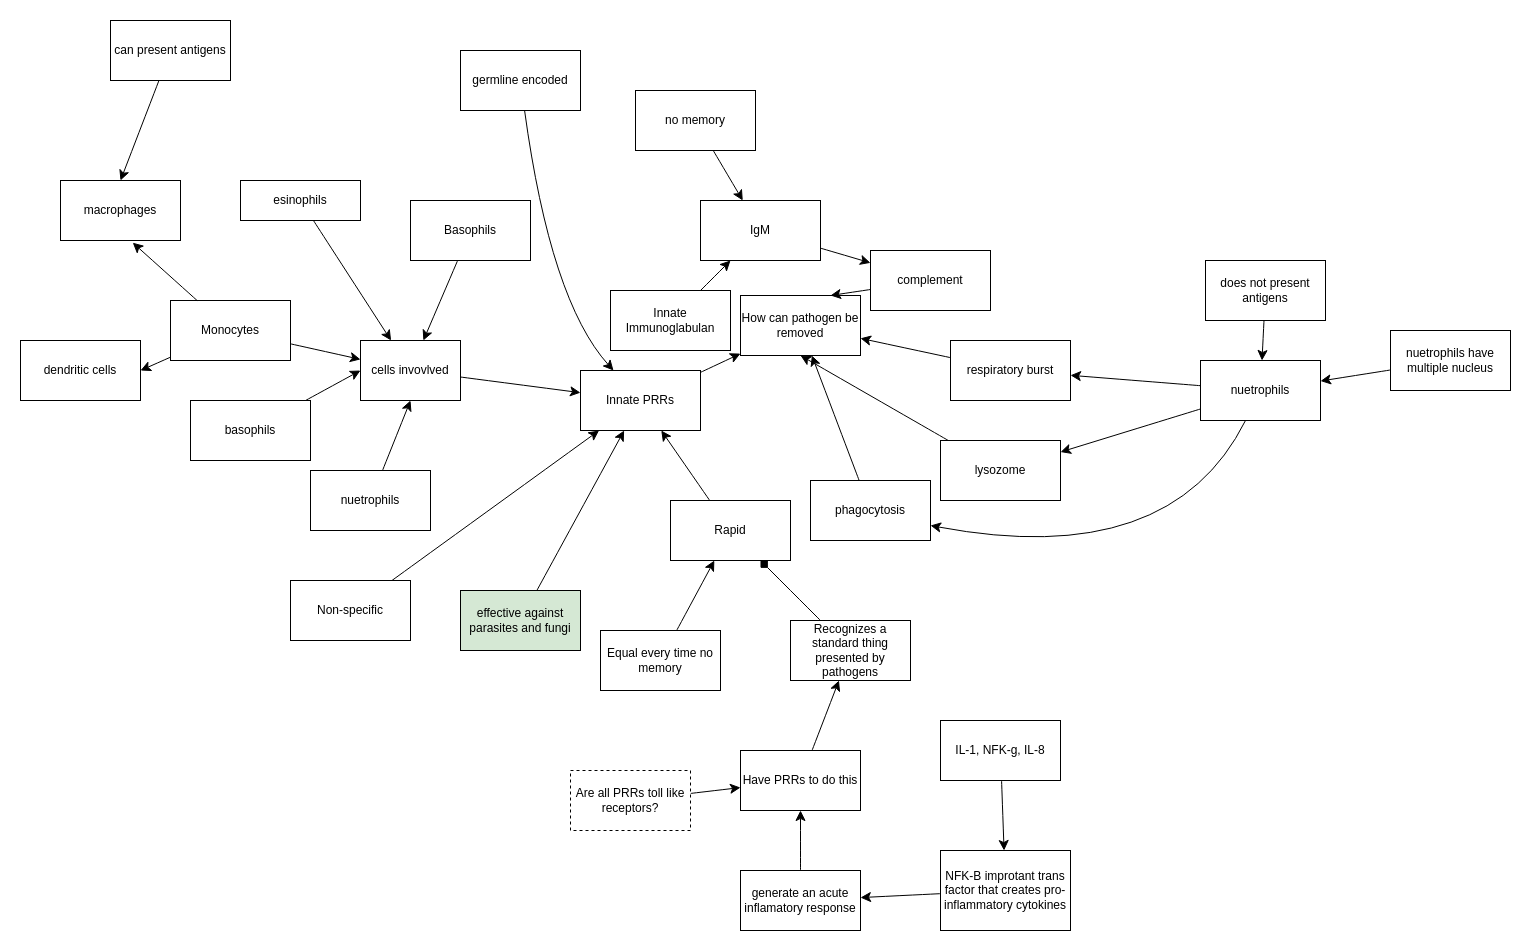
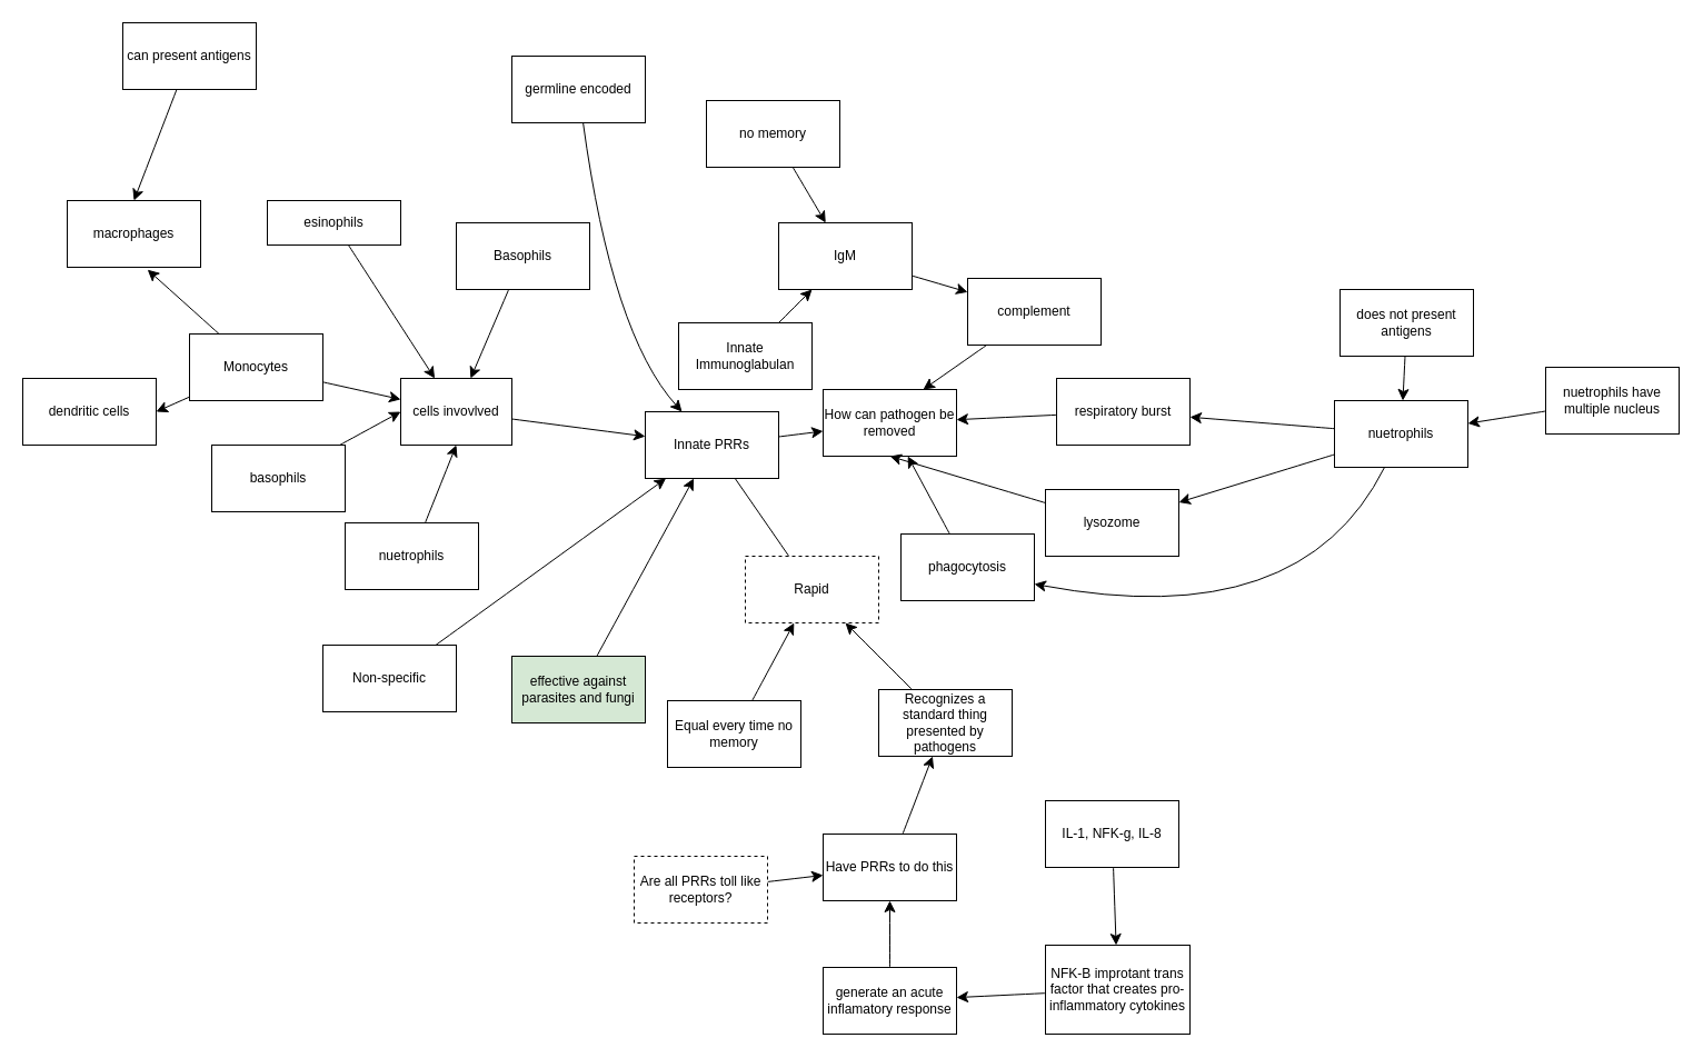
- <mxCell id="22" value="How can pathogen be removed" style="rounded=0;whiteSpace=wrap;html=1;" vertex="1" parent="1"><mxGeometry x="740" y="295" width="120" height="60" as="geometry" /></mxCell>
+ <mxCell id="22" value="How can pathogen be removed" style="rounded=0;whiteSpace=wrap;html=1;" vertex="1" parent="1"><mxGeometry x="740" y="350" width="120" height="60" as="geometry" /></mxCell>
- <mxCell id="6" style="edgeStyle=none;curved=1;rounded=0;orthogonalLoop=1;jettySize=auto;html=1;fontSize=12;startSize=8;endSize=8;" edge="1" parent="1" source="7" target="3"><mxGeometry relative="1" as="geometry" /></mxCell>
+ <mxCell id="6" style="edgeStyle=none;curved=1;rounded=0;orthogonalLoop=1;jettySize=auto;html=1;fontSize=12;startSize=8;endSize=8;endArrow=none;" edge="1" parent="1" source="7" target="3"><mxGeometry relative="1" as="geometry" /></mxCell>
- <mxCell id="7" value="Rapid" style="rounded=0;whiteSpace=wrap;html=1;" vertex="1" parent="1"><mxGeometry x="670" y="500" width="120" height="60" as="geometry" /></mxCell>
+ <mxCell id="7" value="Rapid" style="rounded=0;whiteSpace=wrap;html=1;dashed=1;" vertex="1" parent="1"><mxGeometry x="670" y="500" width="120" height="60" as="geometry" /></mxCell>
- <mxCell id="10" style="edgeStyle=none;curved=1;rounded=0;orthogonalLoop=1;jettySize=auto;html=1;fontSize=12;startSize=8;endSize=8;endArrow=diamond;" edge="1" parent="1" source="11" target="7"><mxGeometry relative="1" as="geometry" /></mxCell>
+ <mxCell id="10" style="edgeStyle=none;curved=1;rounded=0;orthogonalLoop=1;jettySize=auto;html=1;fontSize=12;startSize=8;endSize=8;" edge="1" parent="1" source="11" target="7"><mxGeometry relative="1" as="geometry" /></mxCell>
